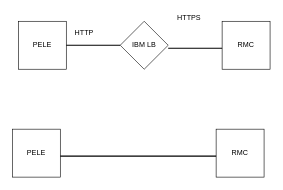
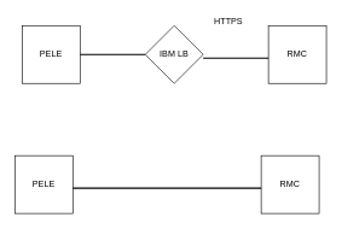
- <mxCell id="11" value="HTTP" style="text;html=1;strokeColor=none;fillColor=none;align=center;verticalAlign=middle;whiteSpace=wrap;rounded=0;" vertex="1" parent="1"><mxGeometry x="120" y="45" width="40" height="20" as="geometry" /></mxCell>
